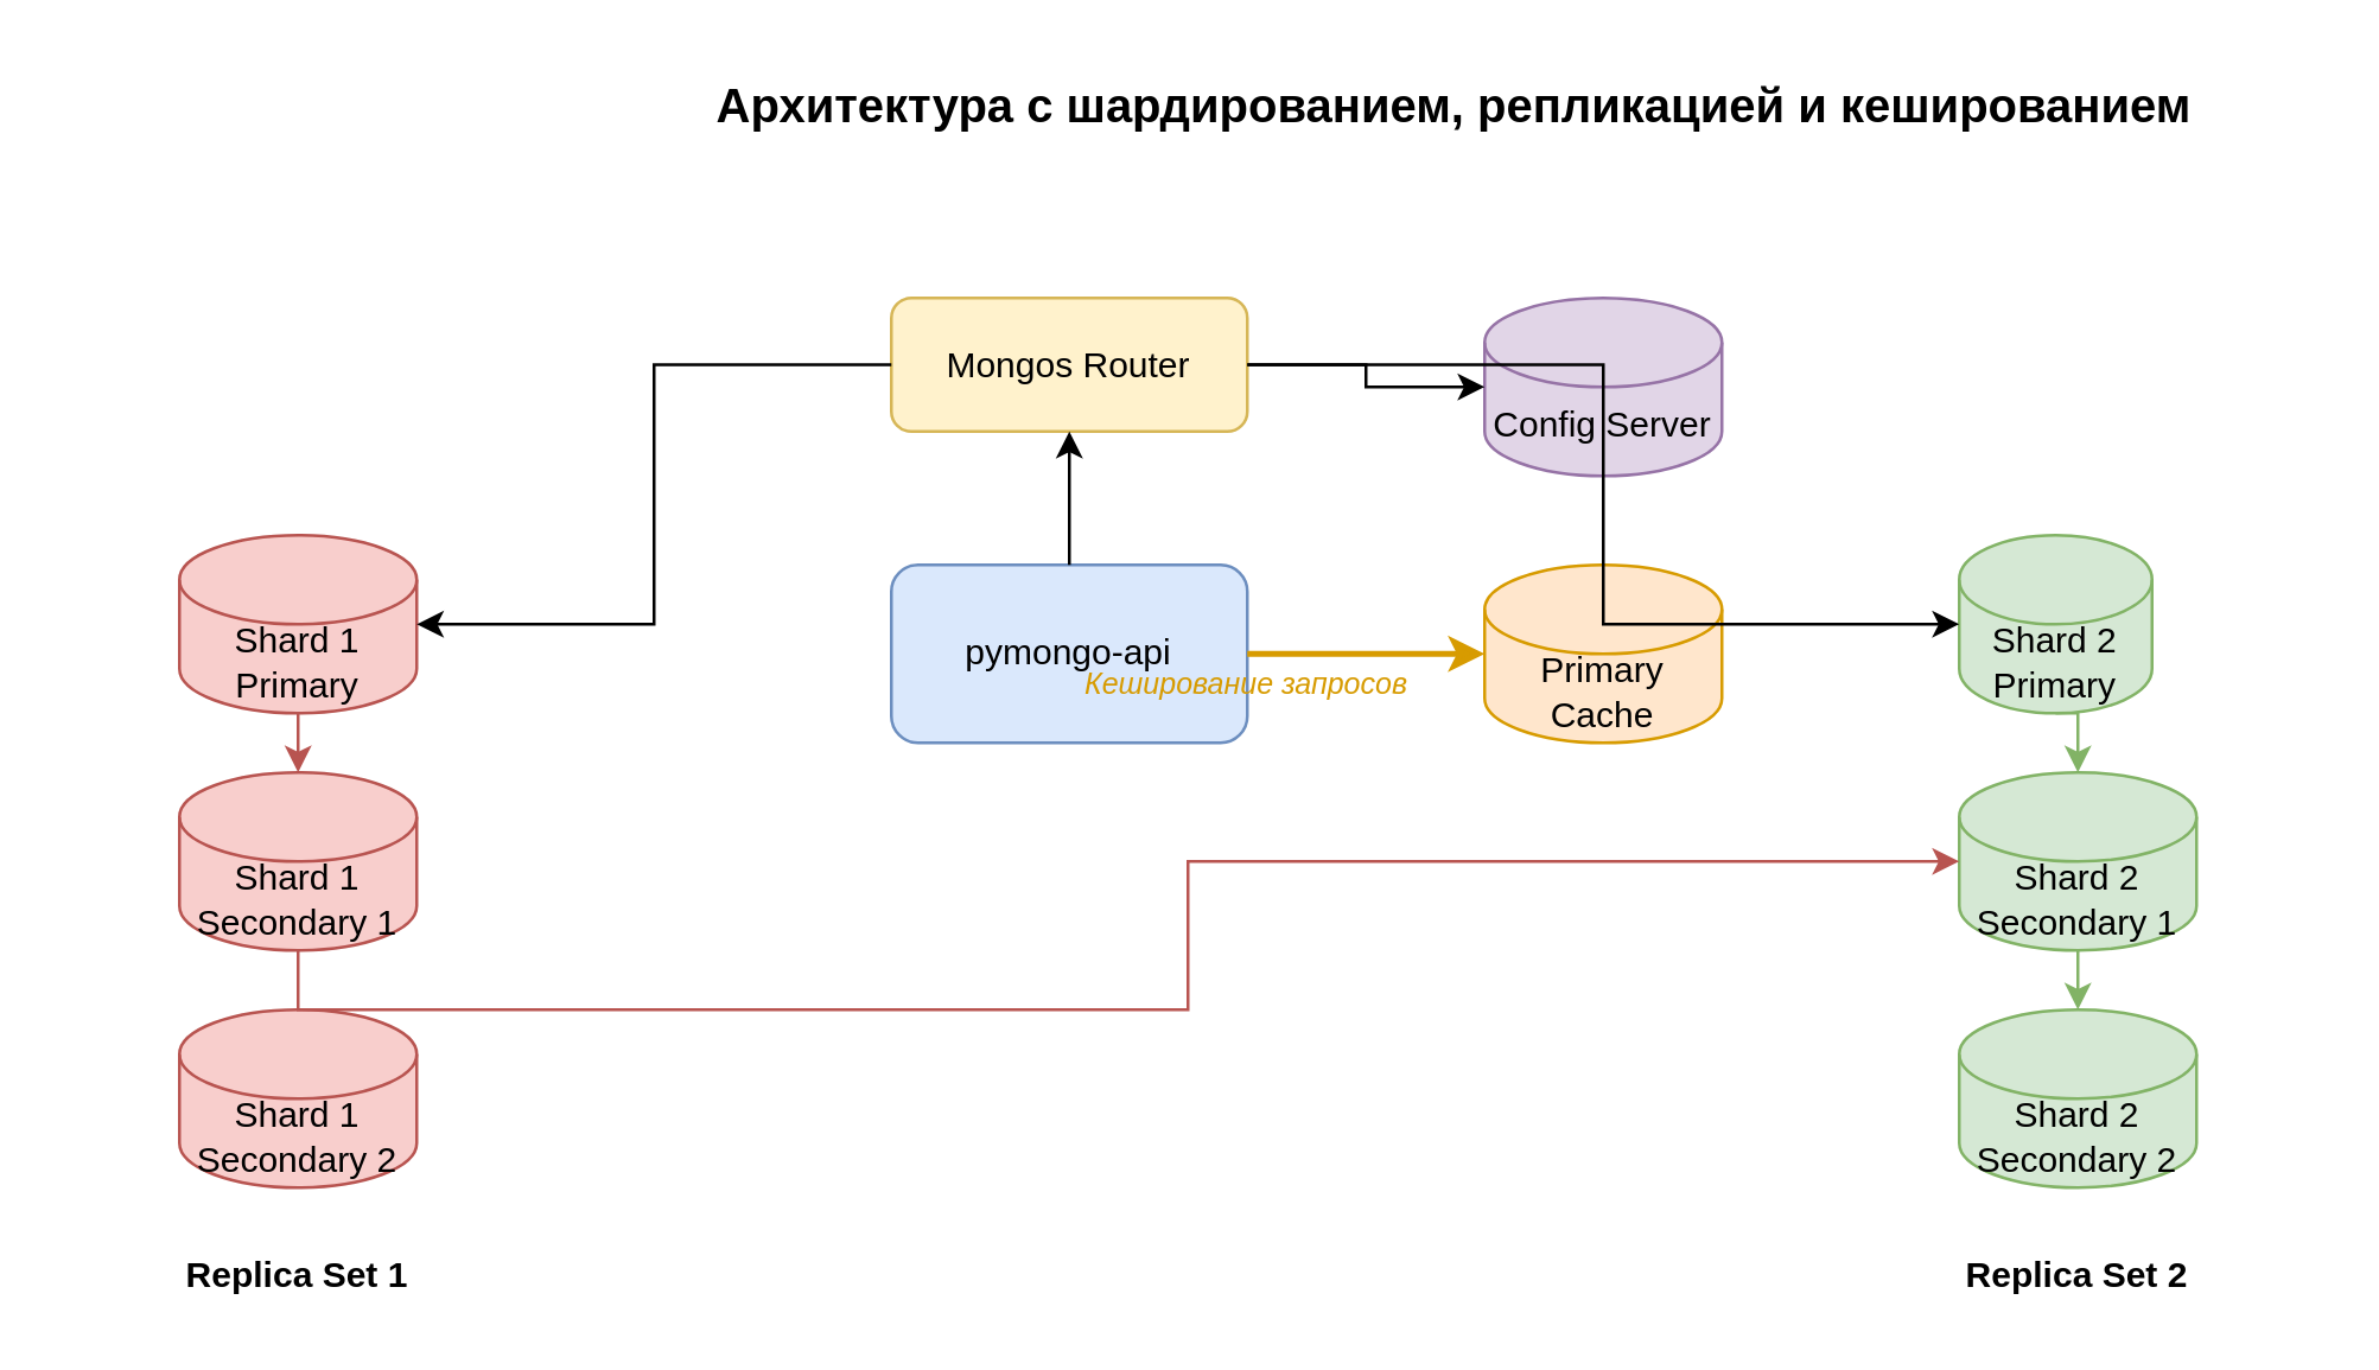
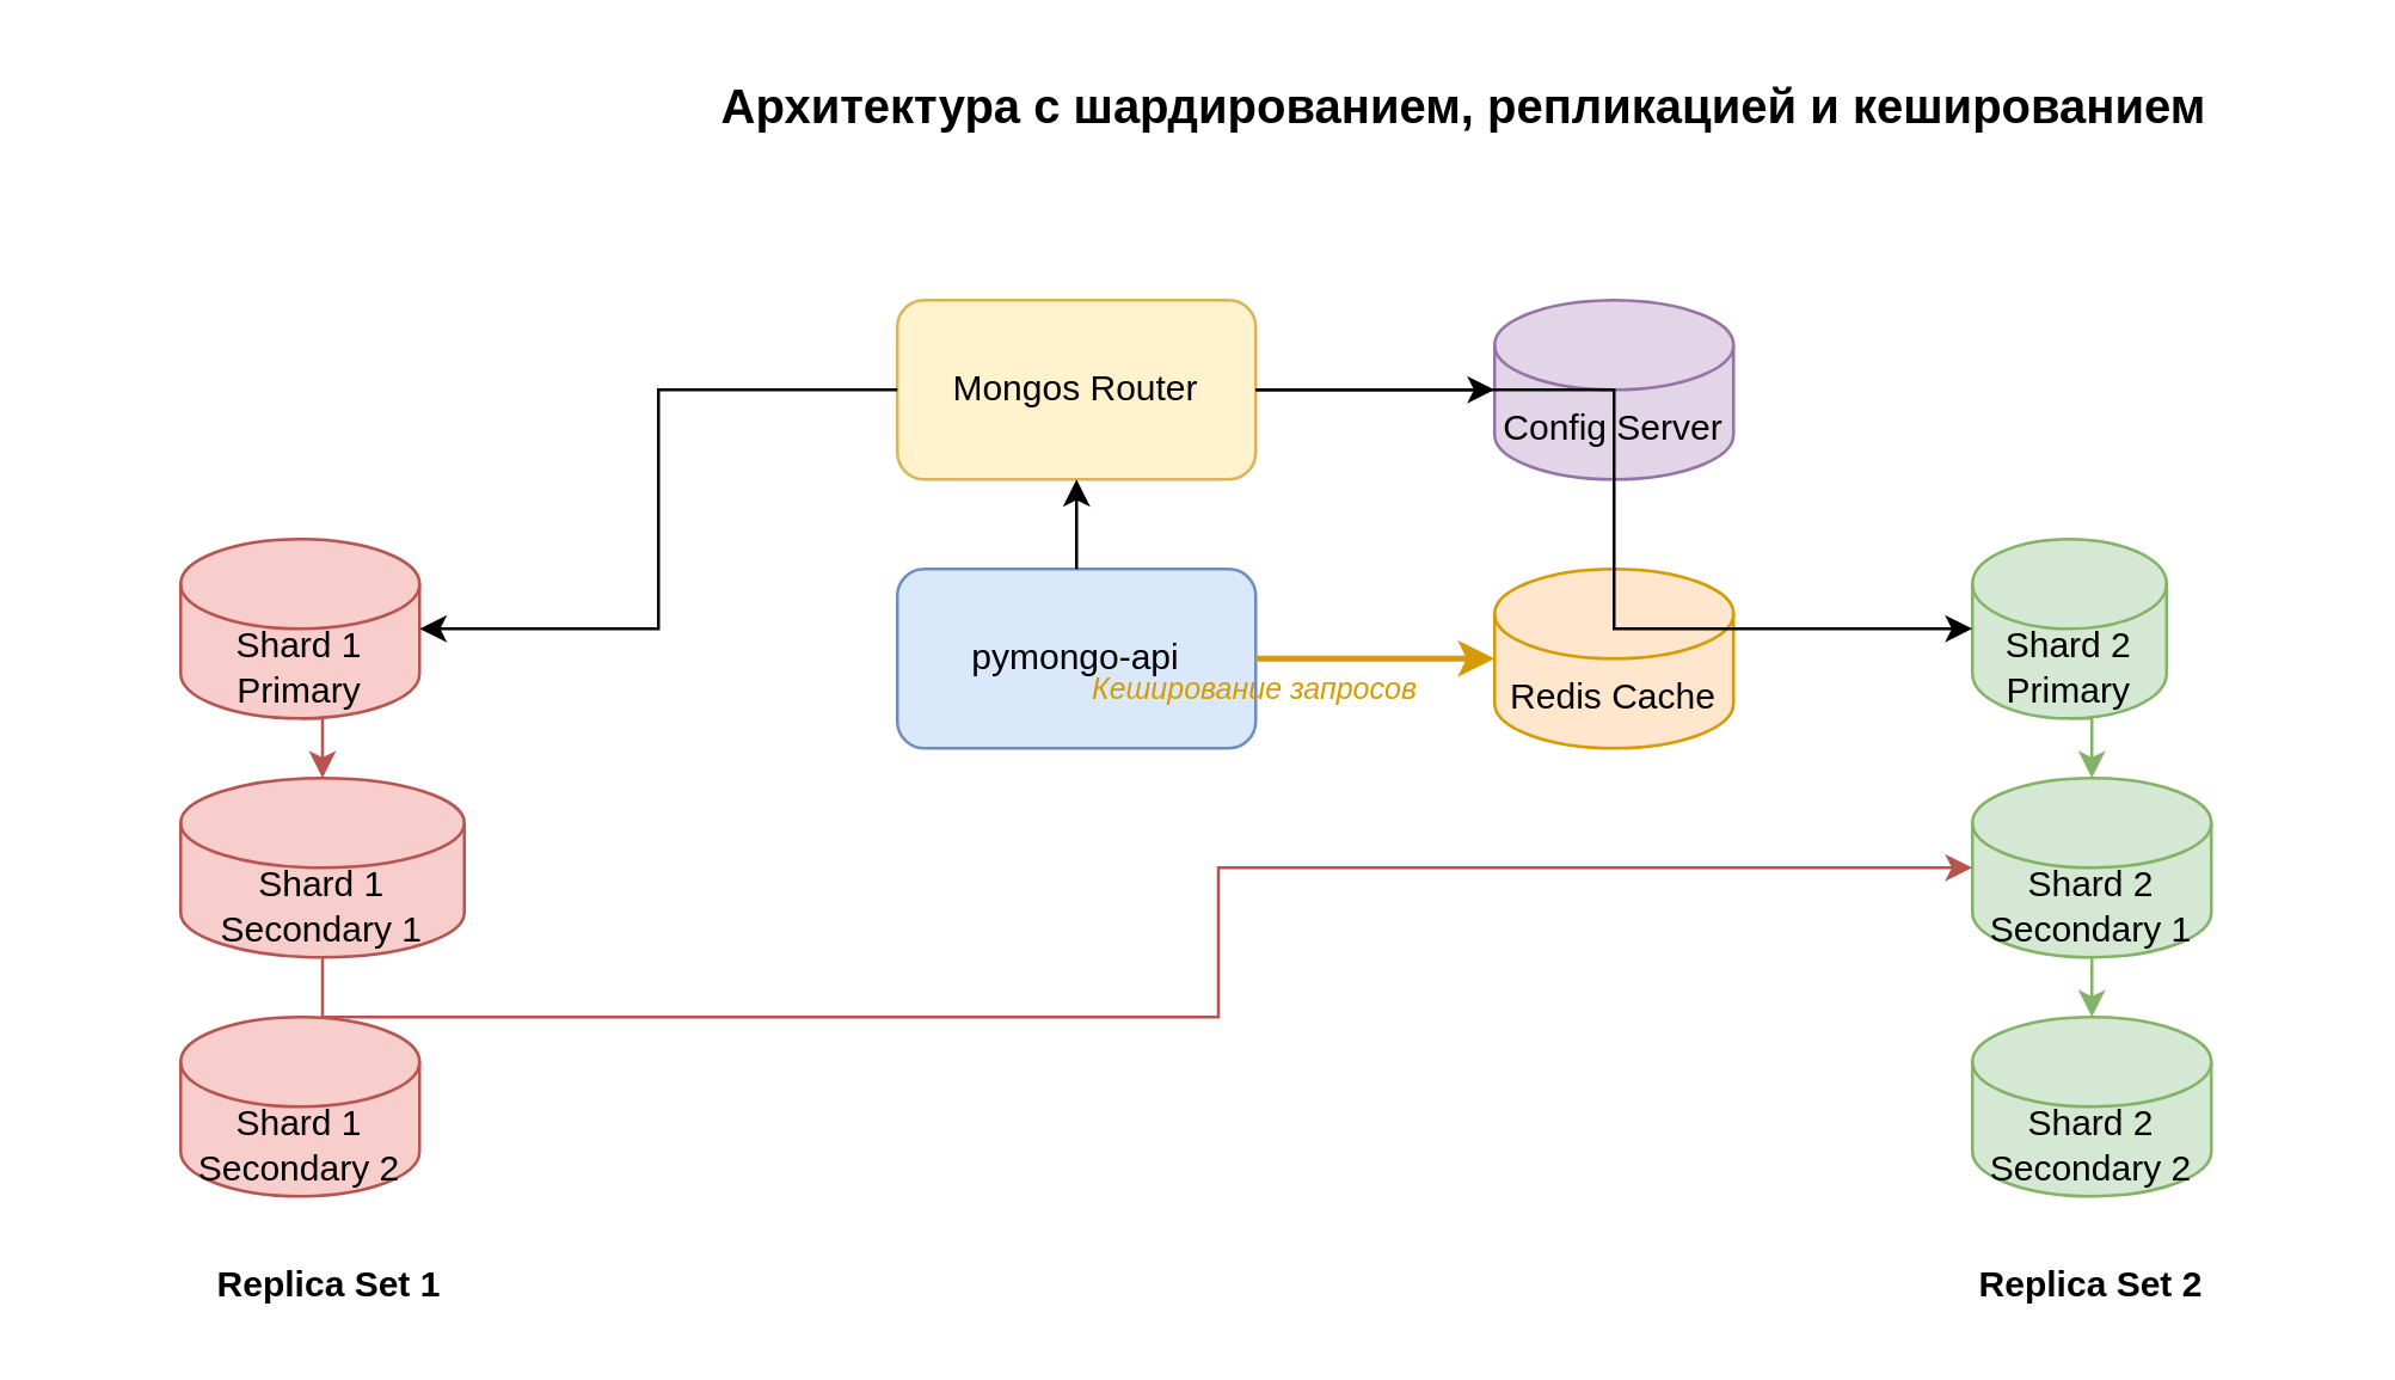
- <mxCell id="4" value="Mongos Router" style="rounded=1;whiteSpace=wrap;html=1;fillColor=#fff2cc;strokeColor=#d6b656;" vertex="1" parent="1"><mxGeometry x="300" y="100" width="120" height="45" as="geometry" /></mxCell>
+ <mxCell id="4" value="Mongos Router" style="rounded=1;whiteSpace=wrap;html=1;fillColor=#fff2cc;strokeColor=#d6b656;" vertex="1" parent="1"><mxGeometry x="300" y="100" width="120" height="60" as="geometry" /></mxCell>
- <mxCell id="3" value="Primary Cache" style="shape=cylinder3;whiteSpace=wrap;html=1;boundedLbl=1;backgroundOutline=1;size=15;fillColor=#ffe6cc;strokeColor=#d79b00;" vertex="1" parent="1"><mxGeometry x="500" y="190" width="80" height="60" as="geometry" /></mxCell>
+ <mxCell id="3" value="Redis Cache" style="shape=cylinder3;whiteSpace=wrap;html=1;boundedLbl=1;backgroundOutline=1;size=15;fillColor=#ffe6cc;strokeColor=#d79b00;" vertex="1" parent="1"><mxGeometry x="500" y="190" width="80" height="60" as="geometry" /></mxCell>
- <mxCell id="7" value="Shard 1 Secondary 1" style="shape=cylinder3;whiteSpace=wrap;html=1;boundedLbl=1;backgroundOutline=1;size=15;fillColor=#f8cecc;strokeColor=#b85450;" vertex="1" parent="1"><mxGeometry x="60" y="260" width="80" height="60" as="geometry" /></mxCell>
+ <mxCell id="7" value="Shard 1 Secondary 1" style="shape=cylinder3;whiteSpace=wrap;html=1;boundedLbl=1;backgroundOutline=1;size=15;fillColor=#f8cecc;strokeColor=#b85450;" vertex="1" parent="1"><mxGeometry x="60" y="260" width="95" height="60" as="geometry" /></mxCell>
- <mxCell id="22" value="Replica Set 1" style="text;html=1;strokeColor=none;fillColor=none;align=center;verticalAlign=middle;whiteSpace=wrap;rounded=0;fontSize=12;fontStyle=1;" vertex="1" parent="1"><mxGeometry x="20" y="420" width="160" height="20" as="geometry" /></mxCell>
+ <mxCell id="22" value="Replica Set 1" style="text;html=1;strokeColor=none;fillColor=none;align=center;verticalAlign=middle;whiteSpace=wrap;rounded=0;fontSize=12;fontStyle=1;" vertex="1" parent="1"><mxGeometry x="30" y="420" width="160" height="20" as="geometry" /></mxCell>
